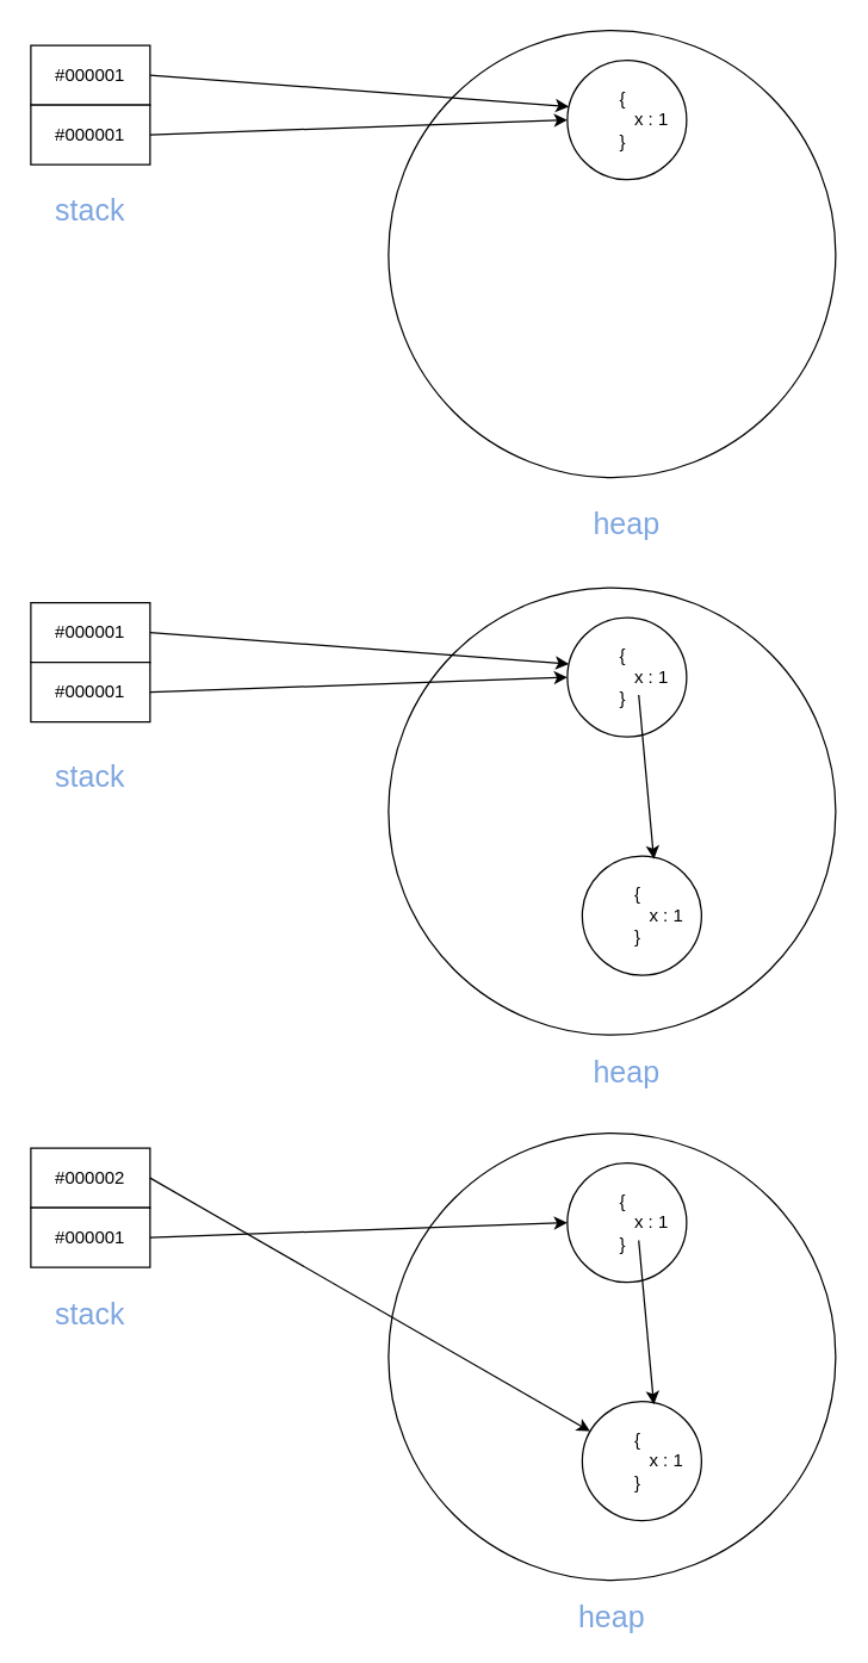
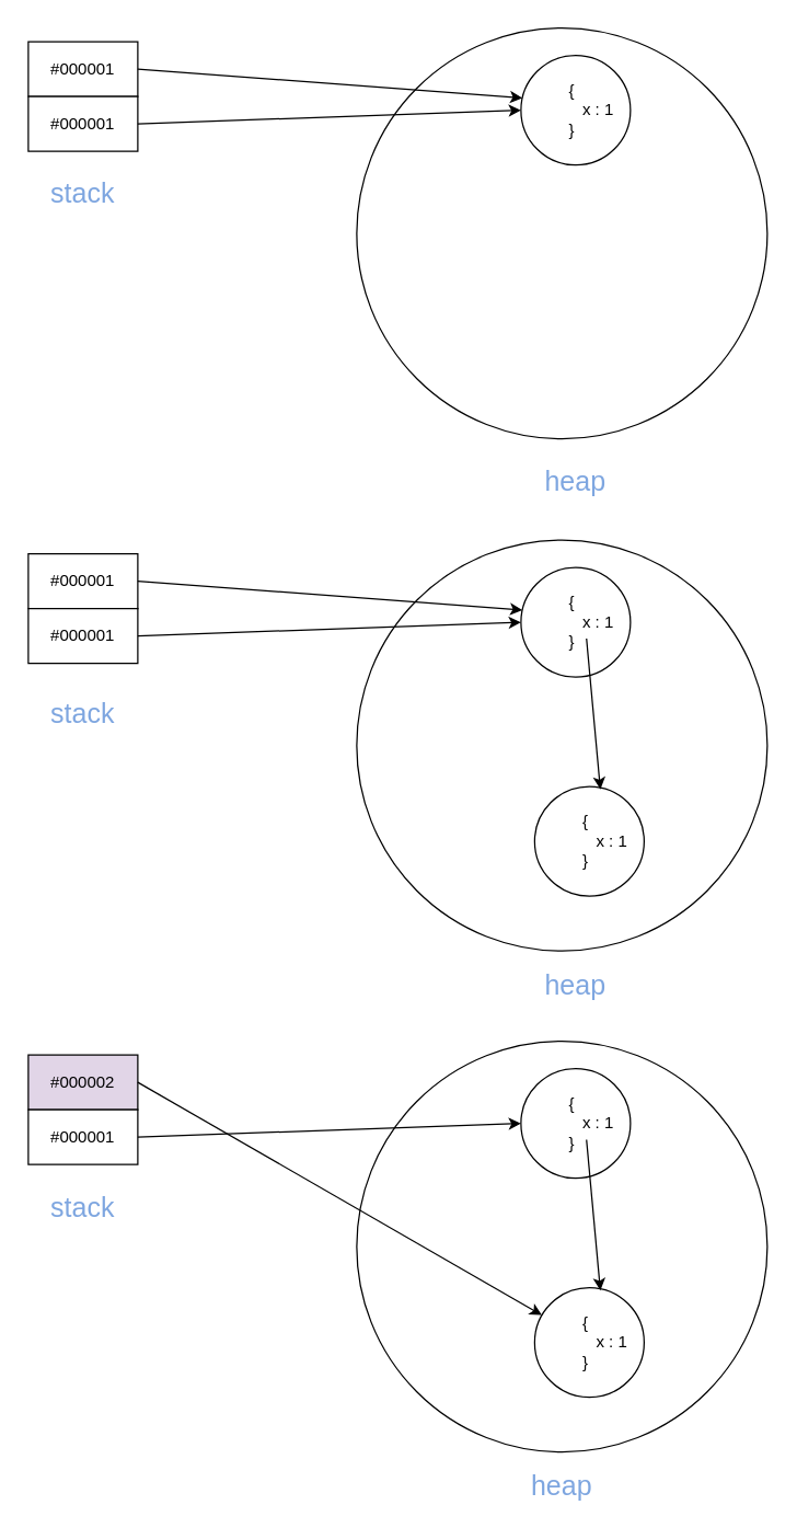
- <mxCell id="16" value="#000002" style="rounded=0;whiteSpace=wrap;html=1;" vertex="1" parent="1"><mxGeometry x="20" y="770" width="80" height="40" as="geometry" /></mxCell>
+ <mxCell id="16" value="#000002" style="rounded=0;whiteSpace=wrap;html=1;fillColor=#e1d5e7;" vertex="1" parent="1"><mxGeometry x="20" y="770" width="80" height="40" as="geometry" /></mxCell>
